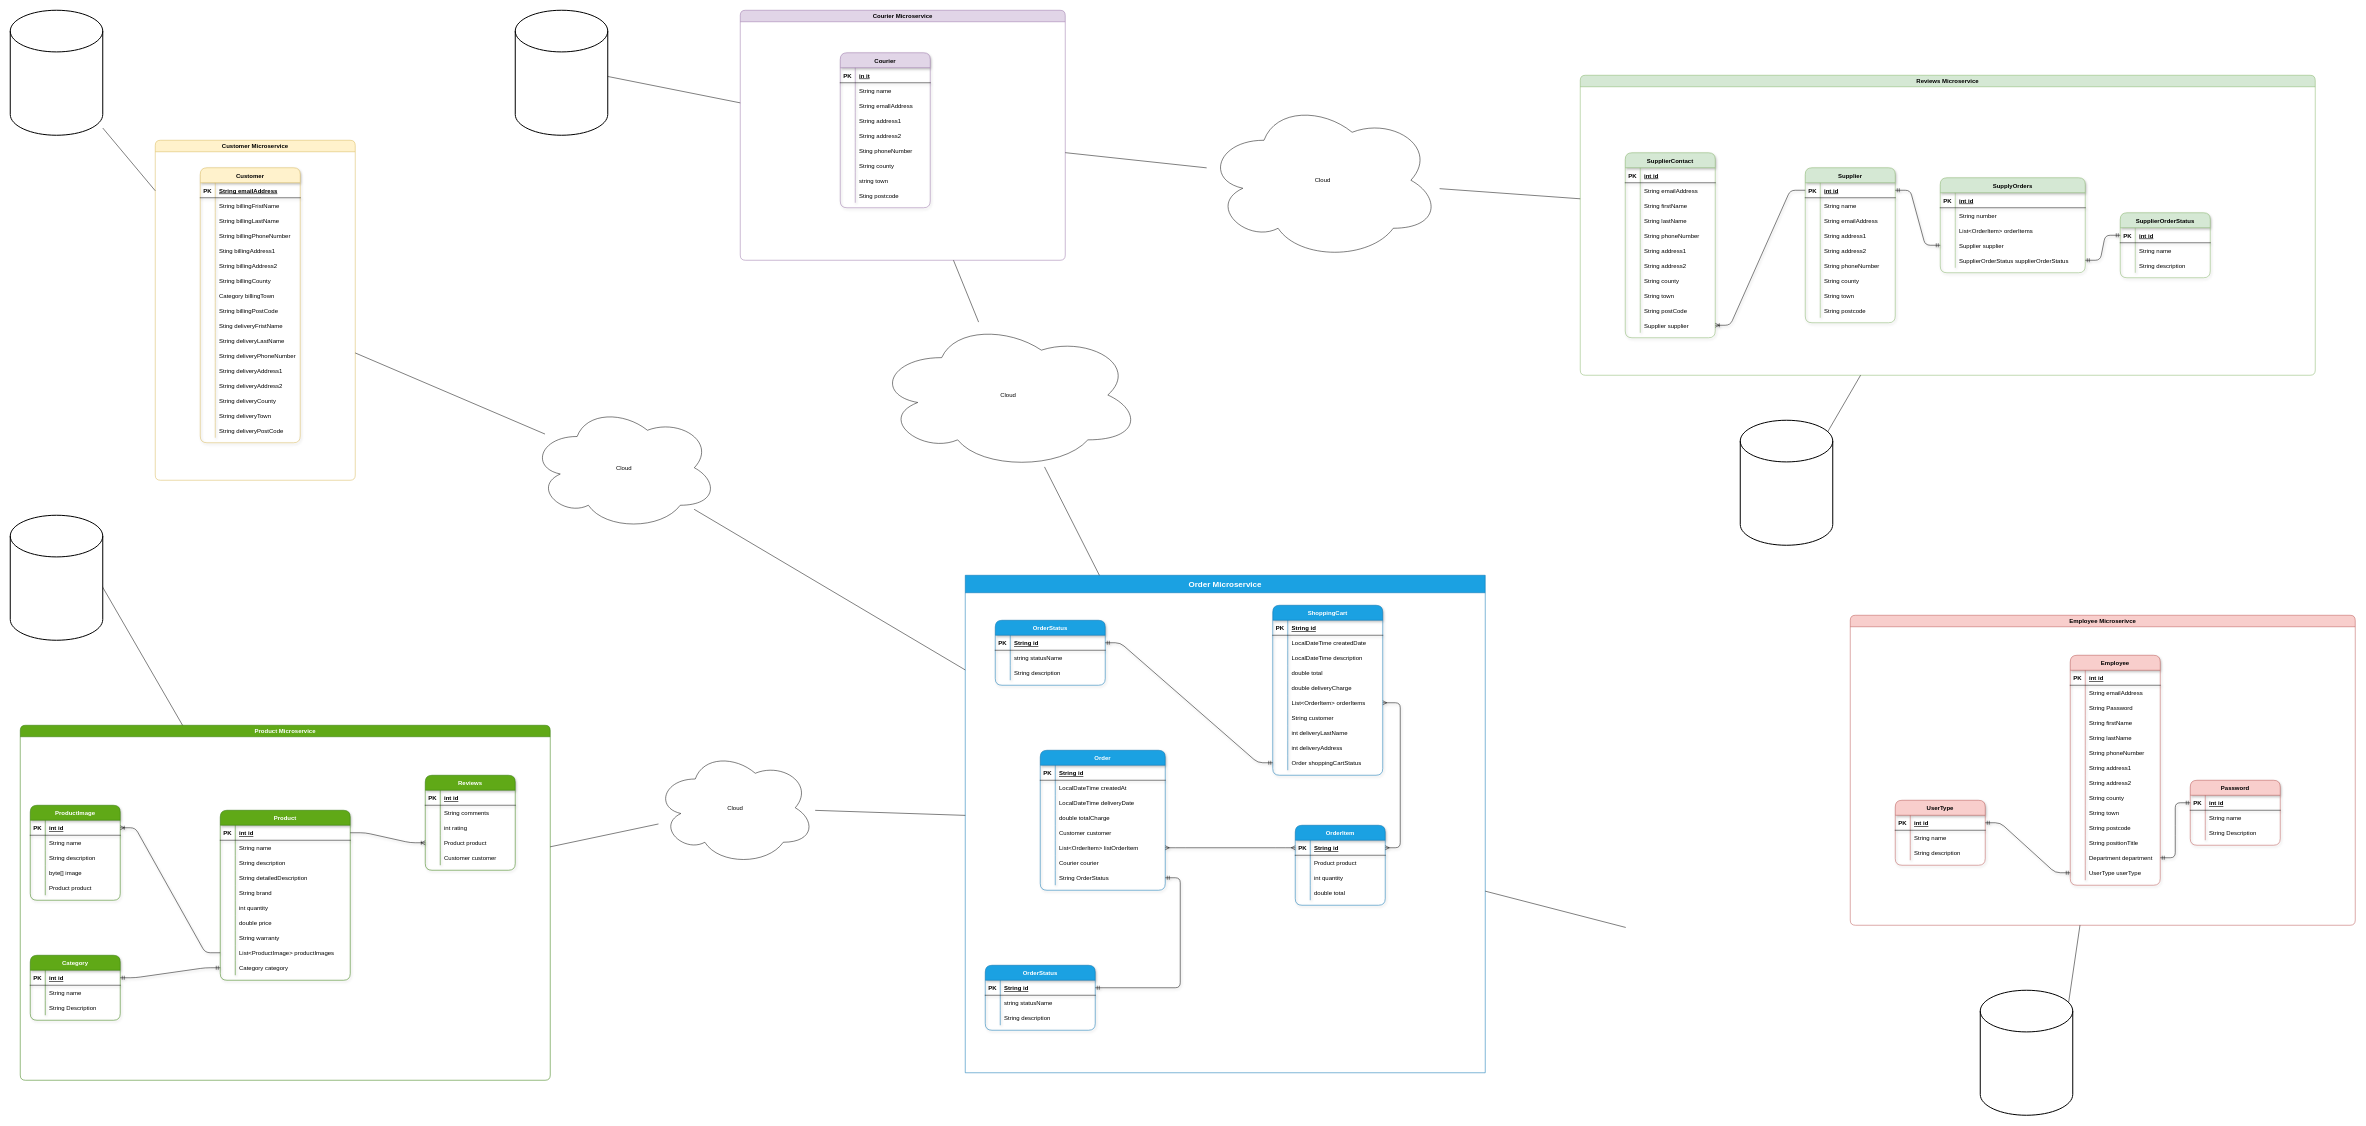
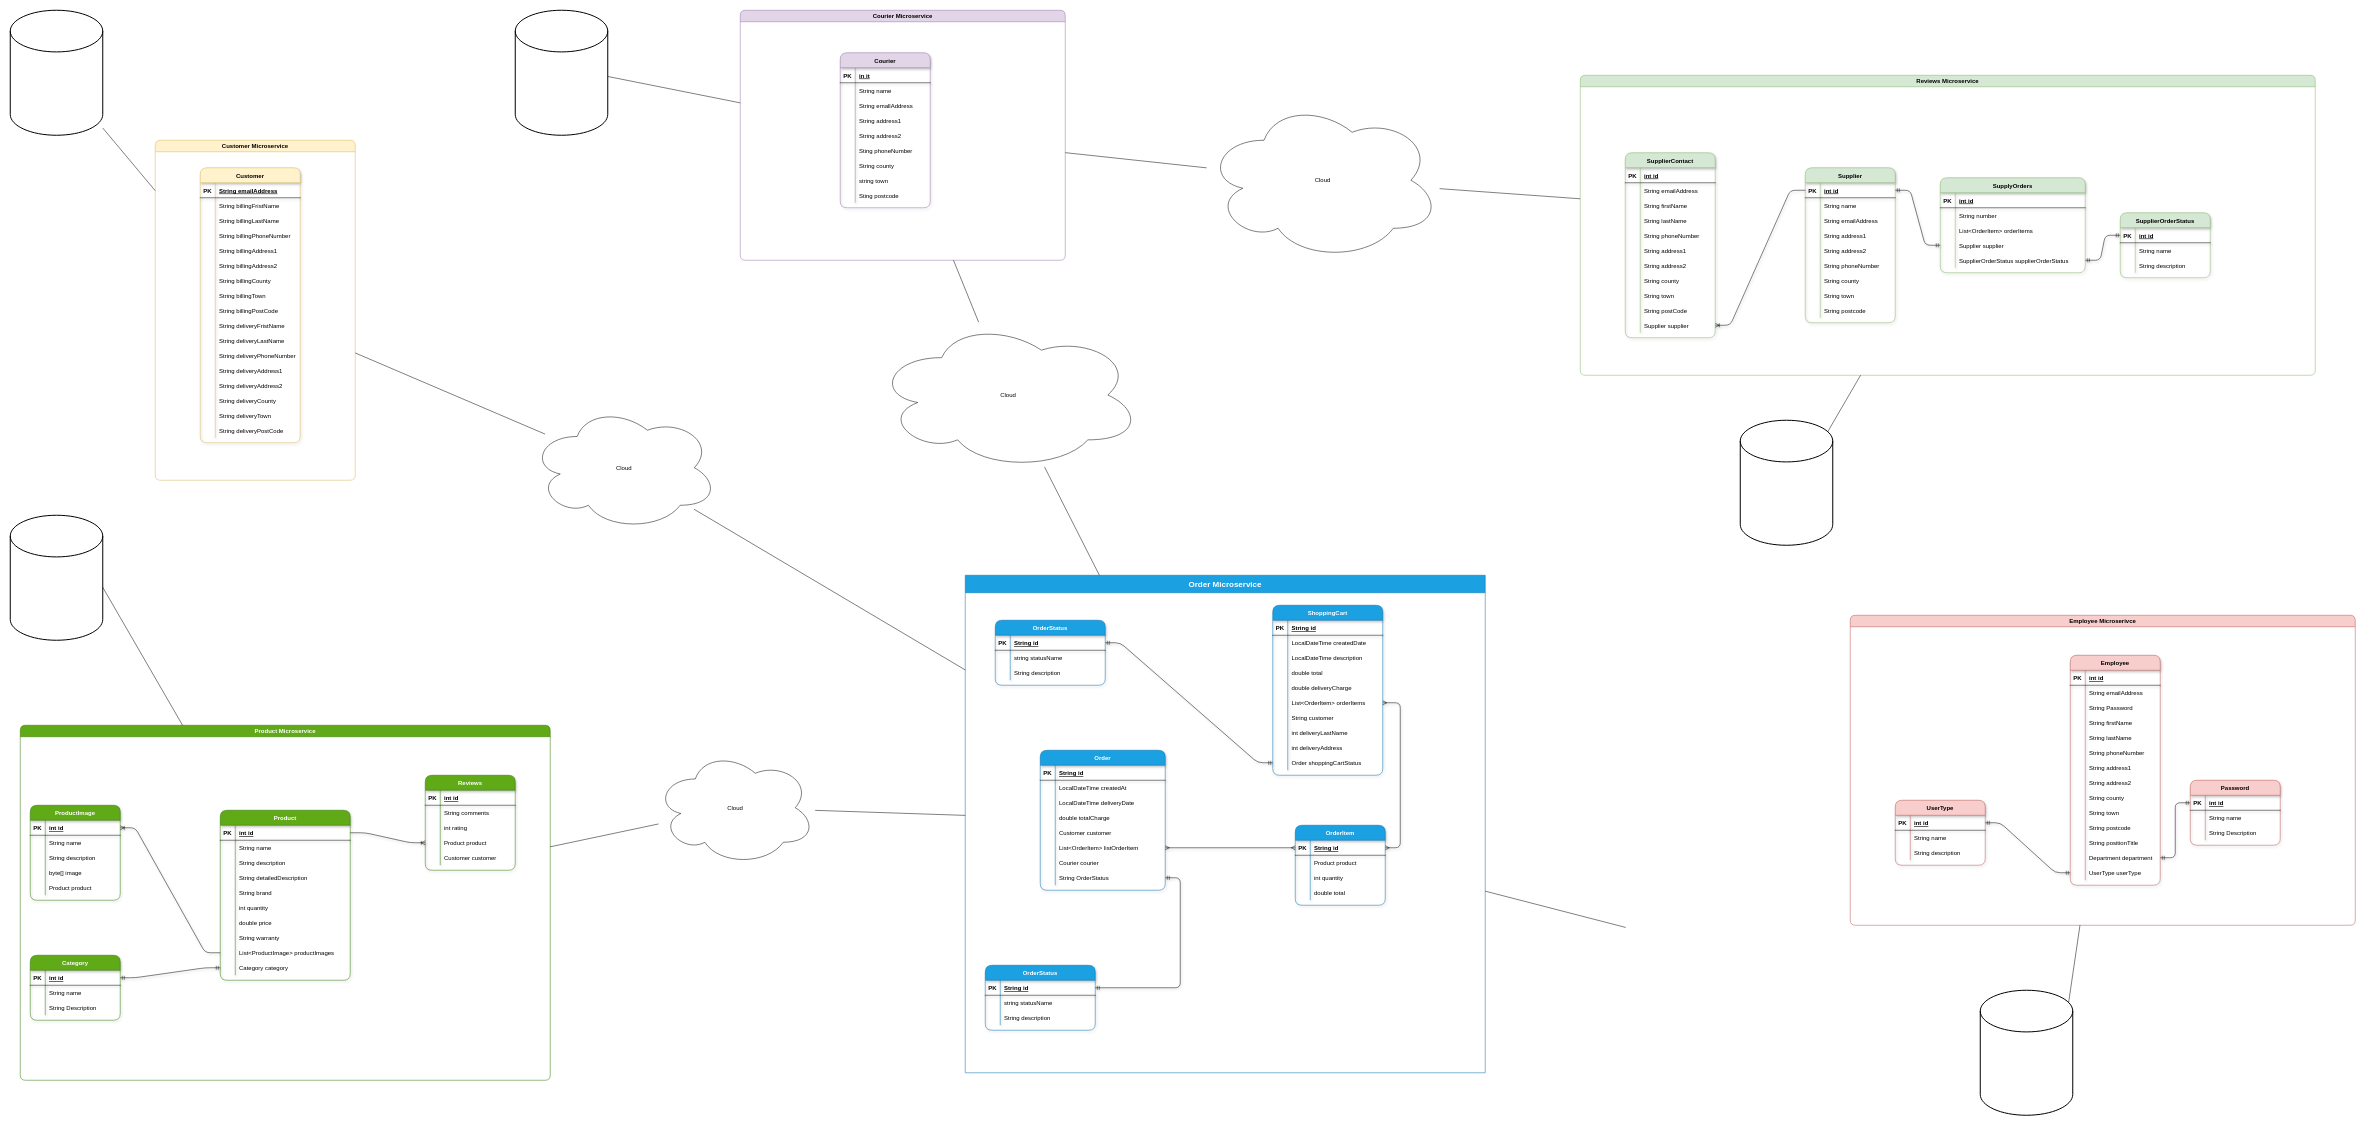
- <mxCell id="177" value="Sting billingAddress1" style="shape=partialRectangle;connectable=0;fillColor=none;top=0;left=0;bottom=0;right=0;align=left;spacingLeft=6;overflow=hidden;shadow=1;rounded=1;" parent="175" vertex="1"><mxGeometry x="30" width="170" height="30" as="geometry"><mxRectangle width="170" height="30" as="alternateBounds" /></mxGeometry></mxCell>
+ <mxCell id="177" value="String billingAddress1" style="shape=partialRectangle;connectable=0;fillColor=none;top=0;left=0;bottom=0;right=0;align=left;spacingLeft=6;overflow=hidden;shadow=1;rounded=1;" parent="175" vertex="1"><mxGeometry x="30" width="170" height="30" as="geometry"><mxRectangle width="170" height="30" as="alternateBounds" /></mxGeometry></mxCell>
- <mxCell id="186" value="Category billingTown" style="shape=partialRectangle;connectable=0;fillColor=none;top=0;left=0;bottom=0;right=0;align=left;spacingLeft=6;overflow=hidden;shadow=1;rounded=1;" parent="184" vertex="1"><mxGeometry x="30" width="170" height="30" as="geometry"><mxRectangle width="170" height="30" as="alternateBounds" /></mxGeometry></mxCell>
+ <mxCell id="186" value="String billingTown" style="shape=partialRectangle;connectable=0;fillColor=none;top=0;left=0;bottom=0;right=0;align=left;spacingLeft=6;overflow=hidden;shadow=1;rounded=1;" parent="184" vertex="1"><mxGeometry x="30" width="170" height="30" as="geometry"><mxRectangle width="170" height="30" as="alternateBounds" /></mxGeometry></mxCell>
- <mxCell id="192" value="Sting deliveryFristName" style="shape=partialRectangle;connectable=0;fillColor=none;top=0;left=0;bottom=0;right=0;align=left;spacingLeft=6;overflow=hidden;shadow=1;rounded=1;" parent="190" vertex="1"><mxGeometry x="30" width="170" height="30" as="geometry"><mxRectangle width="170" height="30" as="alternateBounds" /></mxGeometry></mxCell>
+ <mxCell id="192" value="String deliveryFristName" style="shape=partialRectangle;connectable=0;fillColor=none;top=0;left=0;bottom=0;right=0;align=left;spacingLeft=6;overflow=hidden;shadow=1;rounded=1;" parent="190" vertex="1"><mxGeometry x="30" width="170" height="30" as="geometry"><mxRectangle width="170" height="30" as="alternateBounds" /></mxGeometry></mxCell>
